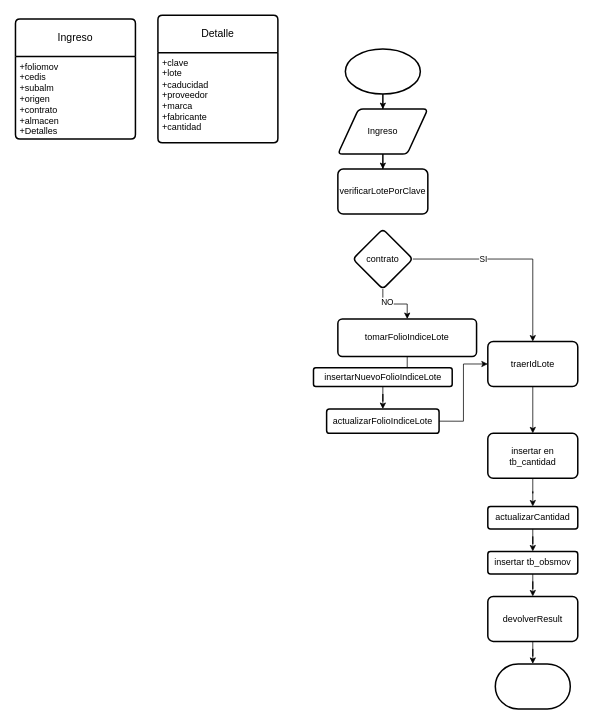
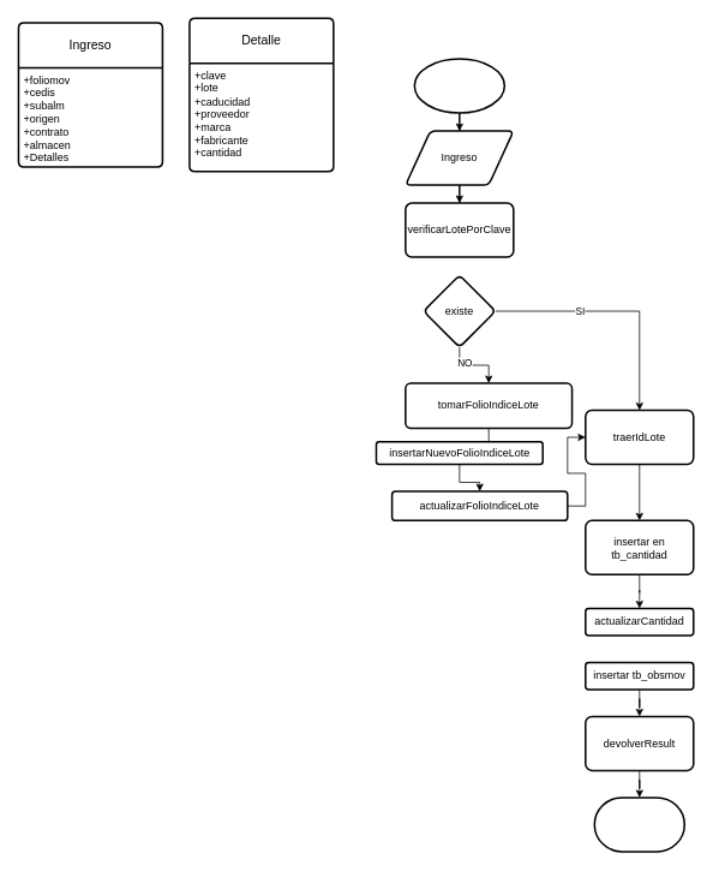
- <mxCell id="13" value="contrato" style="rhombus;whiteSpace=wrap;html=1;strokeWidth=2;rounded=1;arcSize=12;" vertex="1" parent="1"><mxGeometry x="470" y="305" width="80" height="80" as="geometry" /></mxCell>
+ <mxCell id="13" value="existe" style="rhombus;whiteSpace=wrap;html=1;strokeWidth=2;rounded=1;arcSize=12;" vertex="1" parent="1"><mxGeometry x="470" y="305" width="80" height="80" as="geometry" /></mxCell>
- <mxCell id="23" value="actualizarFolioIndiceLote" style="whiteSpace=wrap;html=1;strokeWidth=2;rounded=1;arcSize=12;" vertex="1" parent="1"><mxGeometry x="435" y="545" width="150" height="32.5" as="geometry" /></mxCell>
+ <mxCell id="23" value="actualizarFolioIndiceLote" style="whiteSpace=wrap;html=1;strokeWidth=2;rounded=1;arcSize=12;" vertex="1" parent="1"><mxGeometry x="435" y="545" width="195" height="32.5" as="geometry" /></mxCell>
- <mxCell id="26" value="" style="edgeStyle=orthogonalEdgeStyle;rounded=0;orthogonalLoop=1;jettySize=auto;html=1;" edge="1" parent="1" source="27" target="29"><mxGeometry relative="1" as="geometry" /></mxCell>
